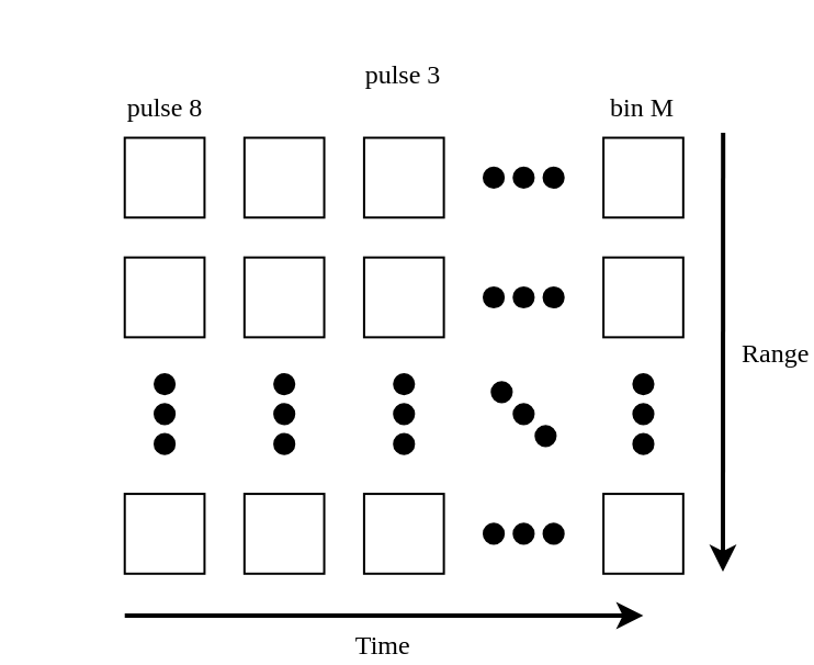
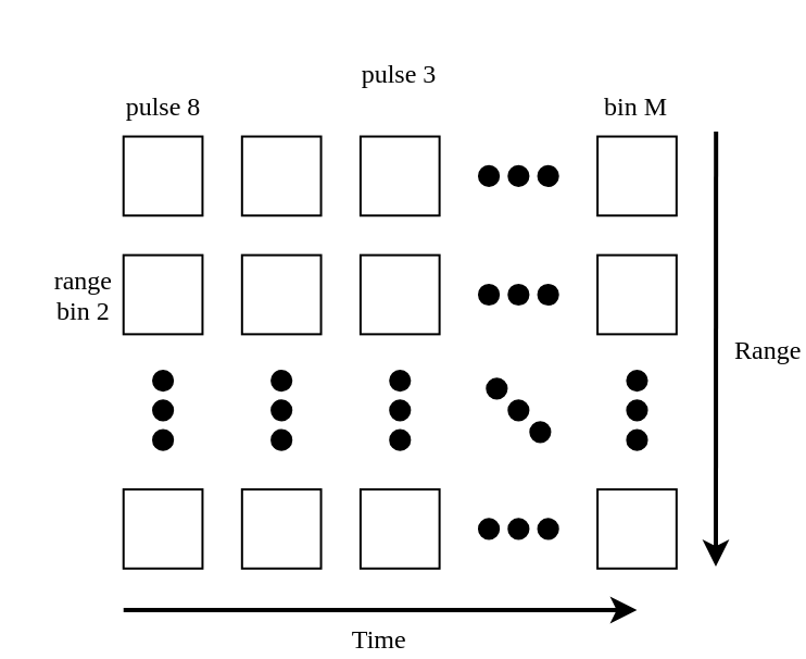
+ <mxCell id="17" value="range&#10;bin 2" style="text;strokeColor=none;fillColor=none;align=center;verticalAlign=middle;rounded=0;fontFamily=Times New Roman;fontSize=12;container=0;" parent="1" vertex="1"><mxGeometry x="20" y="121.364" width="36.364" height="27.273" as="geometry" /></mxCell>
